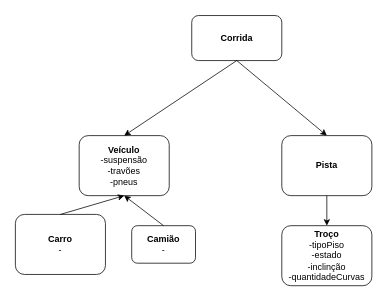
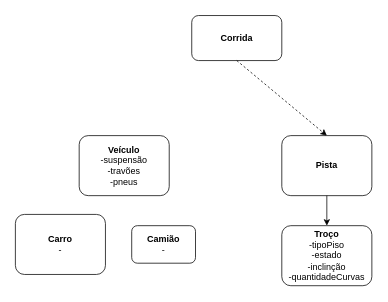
- <mxCell id="6" value="" style="endArrow=classic;html=1;exitX=0.5;exitY=1;exitDx=0;exitDy=0;entryX=0.5;entryY=0;entryDx=0;entryDy=0;" edge="1" parent="1" source="2" target="5"><mxGeometry width="50" height="50" relative="1" as="geometry"><mxPoint x="285" y="280" as="sourcePoint" /><mxPoint x="335" y="230" as="targetPoint" /></mxGeometry></mxCell>
+ <mxCell id="6" value="" style="endArrow=classic;html=1;exitX=0.5;exitY=1;exitDx=0;exitDy=0;entryX=0.5;entryY=0;entryDx=0;entryDy=0;dashed=1;" edge="1" parent="1" source="2" target="5"><mxGeometry width="50" height="50" relative="1" as="geometry"><mxPoint x="285" y="280" as="sourcePoint" /><mxPoint x="335" y="230" as="targetPoint" /></mxGeometry></mxCell>
- <mxCell id="7" value="" style="endArrow=classic;html=1;exitX=0.5;exitY=1;exitDx=0;exitDy=0;entryX=0.5;entryY=0;entryDx=0;entryDy=0;" edge="1" parent="1" source="2" target="3"><mxGeometry width="50" height="50" relative="1" as="geometry"><mxPoint x="319" y="120" as="sourcePoint" /><mxPoint x="435" y="230" as="targetPoint" /></mxGeometry></mxCell>
- <mxCell id="11" value="" style="endArrow=classic;html=1;exitX=0.5;exitY=0;exitDx=0;exitDy=0;entryX=0.5;entryY=1;entryDx=0;entryDy=0;" edge="1" parent="1" source="9" target="3"><mxGeometry width="50" height="50" relative="1" as="geometry"><mxPoint x="365" y="340" as="sourcePoint" /><mxPoint x="415" y="290" as="targetPoint" /></mxGeometry></mxCell>
- <mxCell id="12" value="" style="endArrow=classic;html=1;exitX=0.5;exitY=0;exitDx=0;exitDy=0;entryX=0.5;entryY=1;entryDx=0;entryDy=0;" edge="1" parent="1" source="10" target="3"><mxGeometry width="50" height="50" relative="1" as="geometry"><mxPoint x="45" y="310" as="sourcePoint" /><mxPoint x="295" y="280" as="targetPoint" /></mxGeometry></mxCell>
